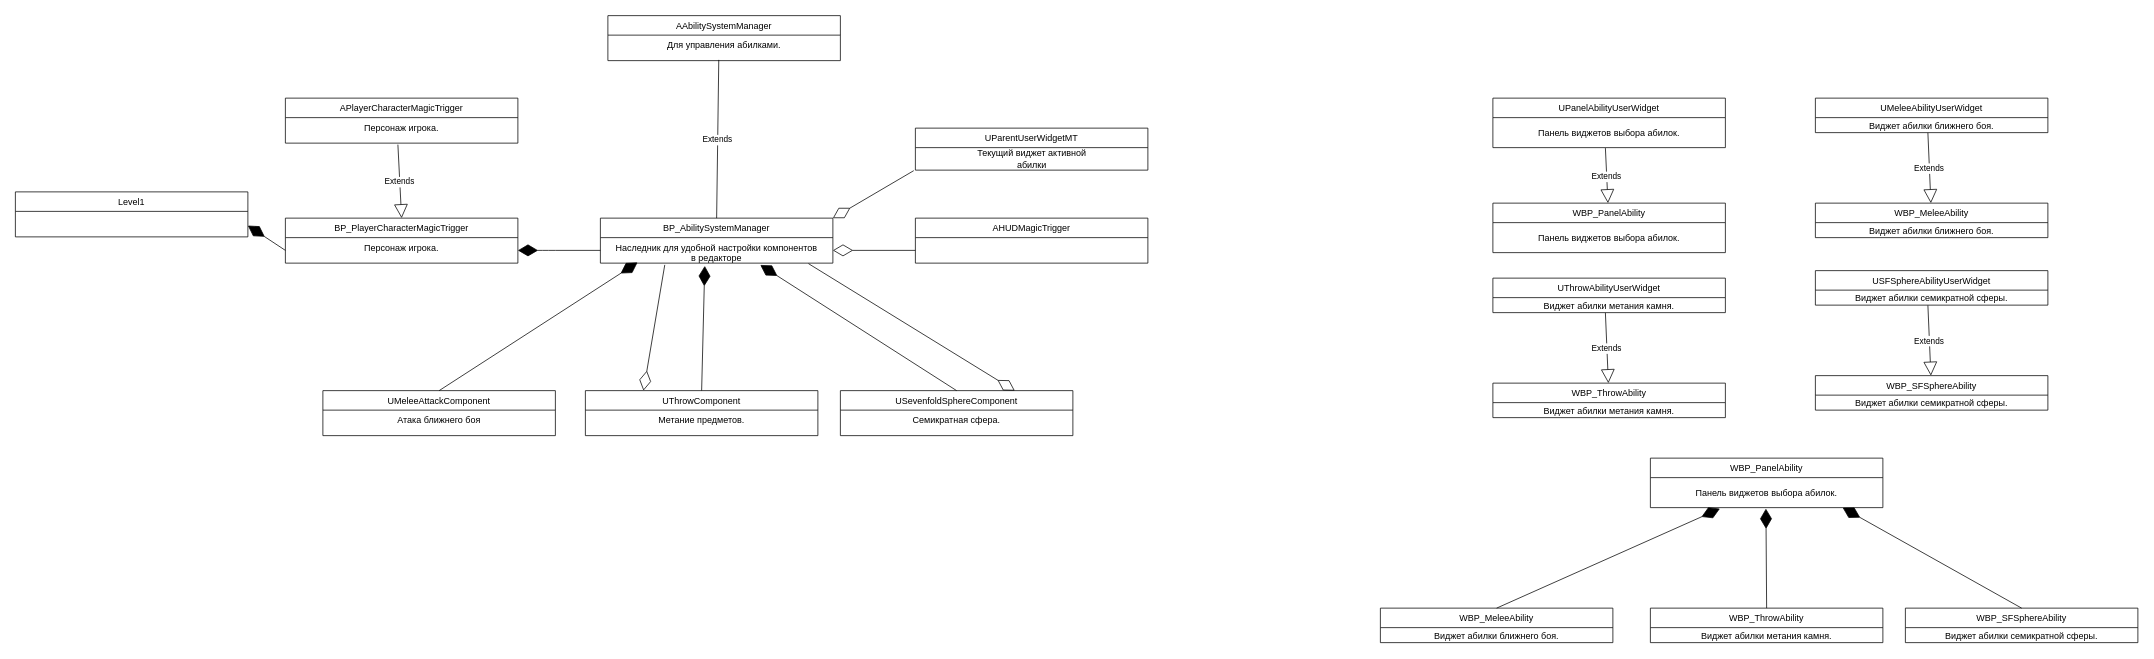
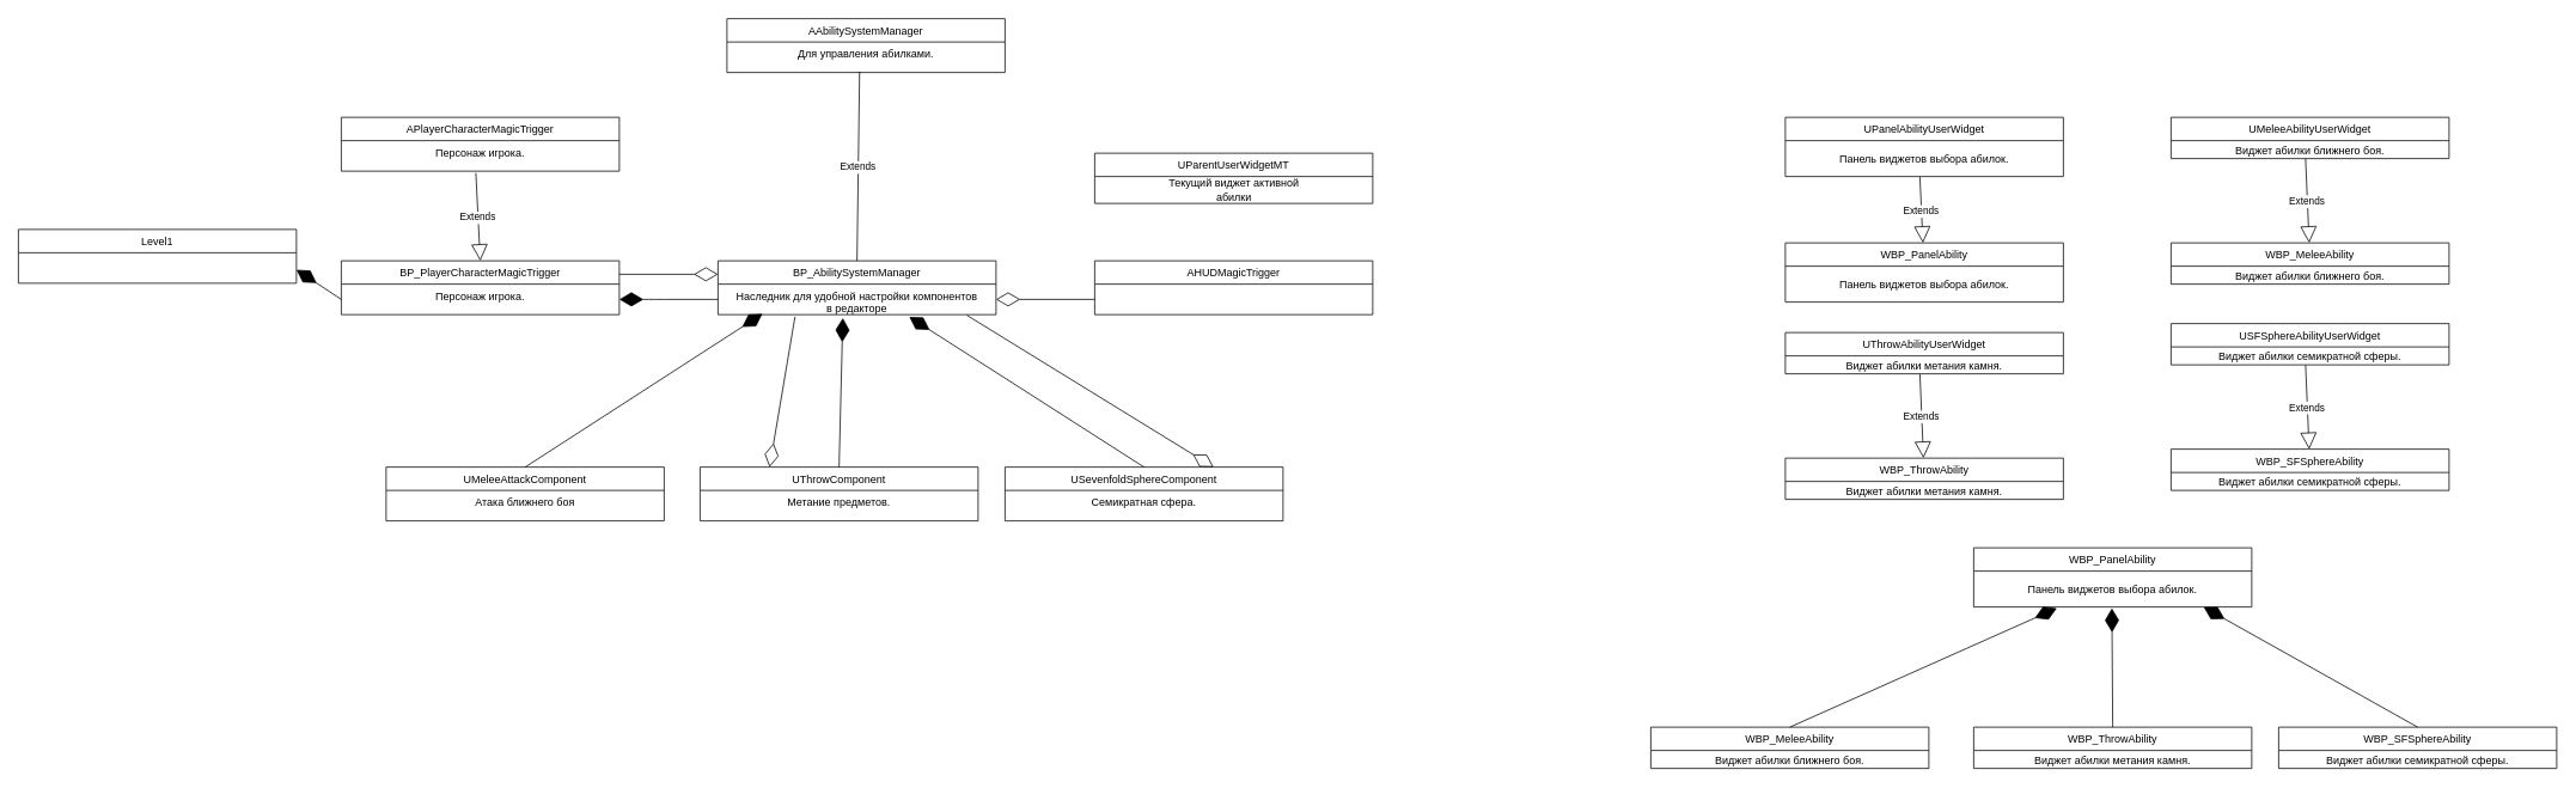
- <mxCell id="62" value="" style="endArrow=diamondThin;endFill=0;endSize=24;html=1;exitX=-0.007;exitY=1.024;exitDx=0;exitDy=0;entryX=1;entryY=0;entryDx=0;entryDy=0;exitPerimeter=0;" edge="1" parent="1" source="61" target="6"><mxGeometry width="160" relative="1" as="geometry"><mxPoint x="1400" y="270" as="sourcePoint" /><mxPoint x="1290" y="270" as="targetPoint" /></mxGeometry></mxCell>
+ <mxCell id="26" value="" style="endArrow=diamondThin;endFill=0;endSize=24;html=1;exitX=1;exitY=0.25;exitDx=0;exitDy=0;entryX=0;entryY=0.25;entryDx=0;entryDy=0;" parent="1" source="11" target="6" edge="1"><mxGeometry width="160" relative="1" as="geometry"><mxPoint x="768.37" y="79.996" as="sourcePoint" /><mxPoint x="740" y="247.65" as="targetPoint" /></mxGeometry></mxCell>
